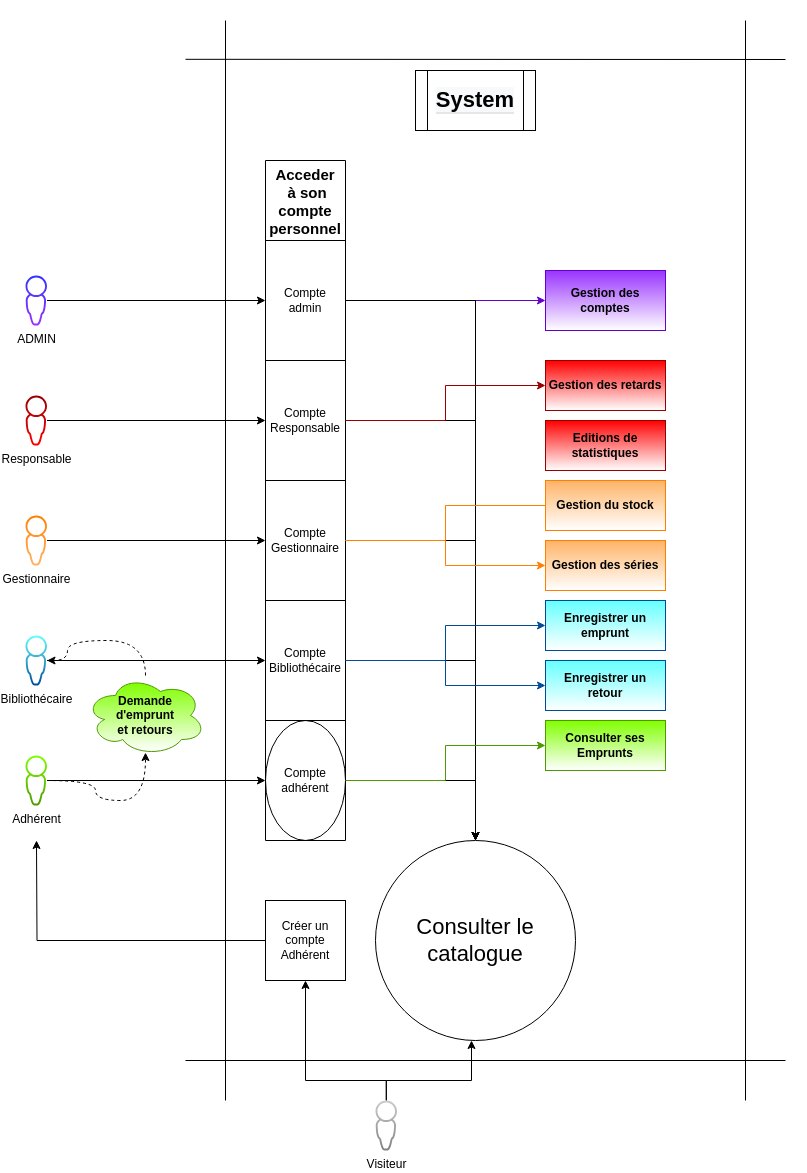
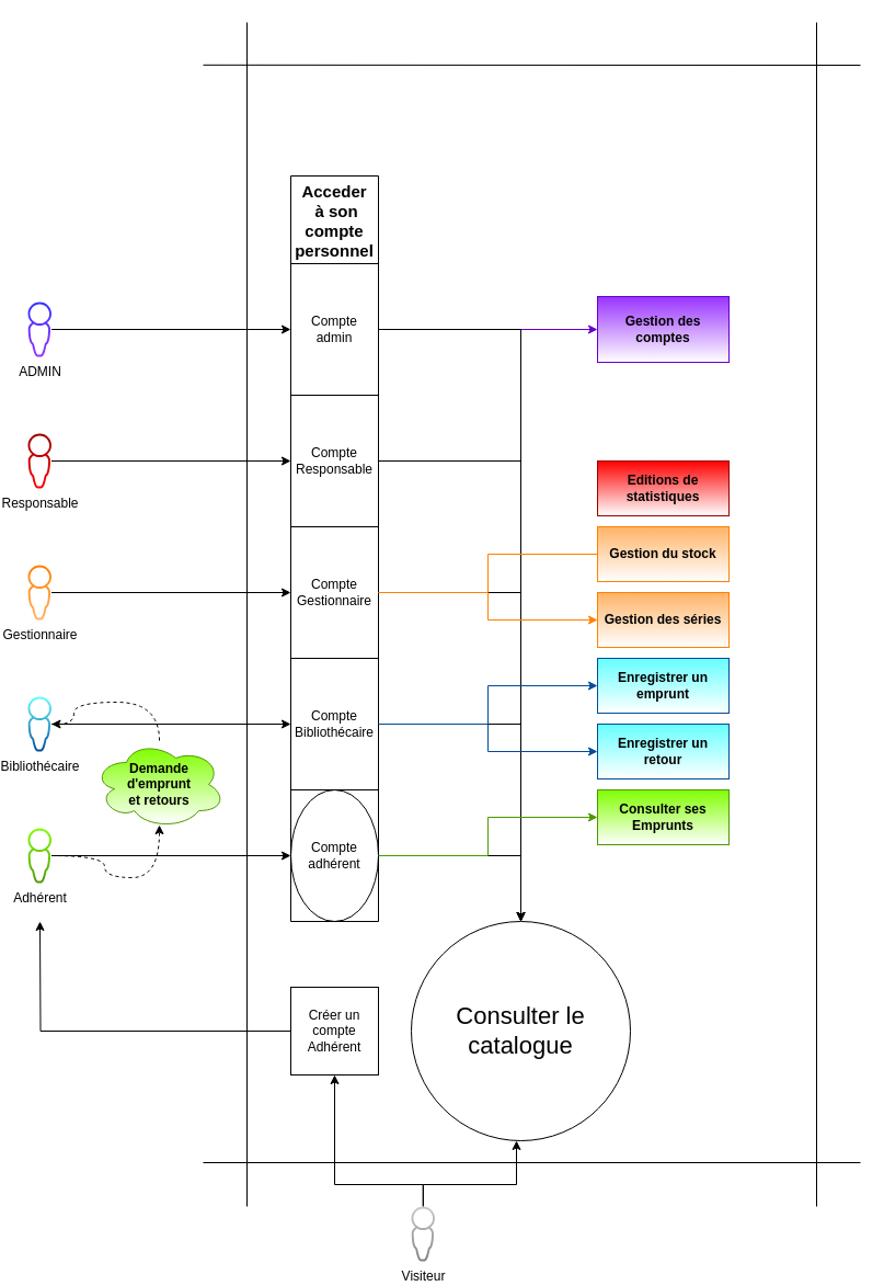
- <mxCell id="50" value="&lt;b style=&quot;font-size: 22px ; background-color: rgb(248 , 249 , 250)&quot;&gt;System&lt;/b&gt;" style="shape=process;whiteSpace=wrap;html=1;backgroundOutline=1;labelBackgroundColor=#E6E6E6;fontSize=15;strokeColor=#000000;gradientColor=#4D9900;fillColor=none;" parent="1" vertex="1"><mxGeometry x="410" y="70" width="120" height="60" as="geometry" /></mxCell>
- <mxCell id="48" style="edgeStyle=orthogonalEdgeStyle;rounded=0;orthogonalLoop=1;jettySize=auto;html=1;entryX=0;entryY=0.5;entryDx=0;entryDy=0;startArrow=none;startFill=0;strokeColor=#990000;" parent="1" source="21" target="46" edge="1"><mxGeometry relative="1" as="geometry" /></mxCell>
- <mxCell id="46" value="&lt;b&gt;Gestion des retards&lt;/b&gt;" style="rounded=0;whiteSpace=wrap;html=1;gradientColor=#FFFFFF;fillColor=#FF0000;strokeColor=#990000;" parent="1" vertex="1"><mxGeometry x="540" y="360" width="120" height="50" as="geometry" /></mxCell>
